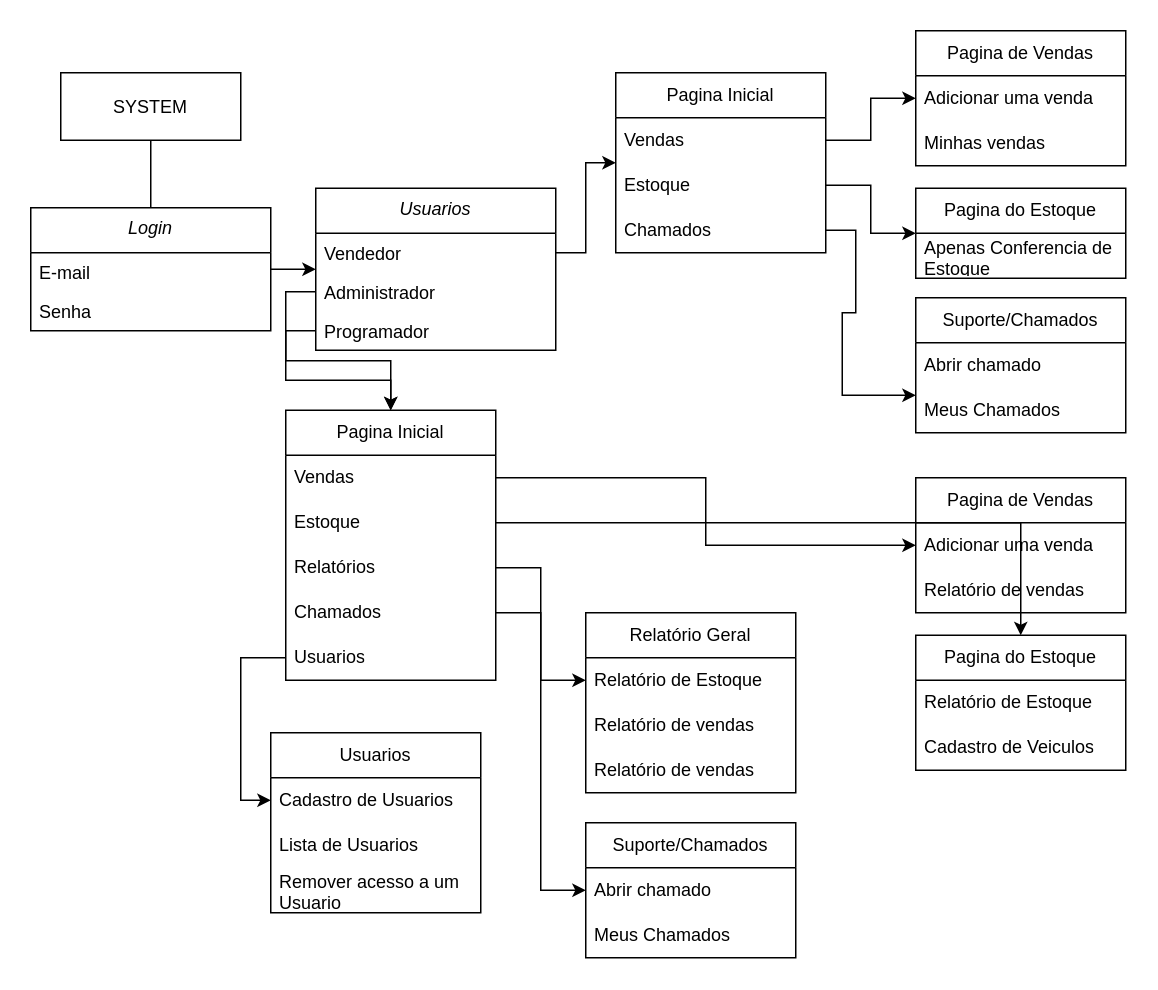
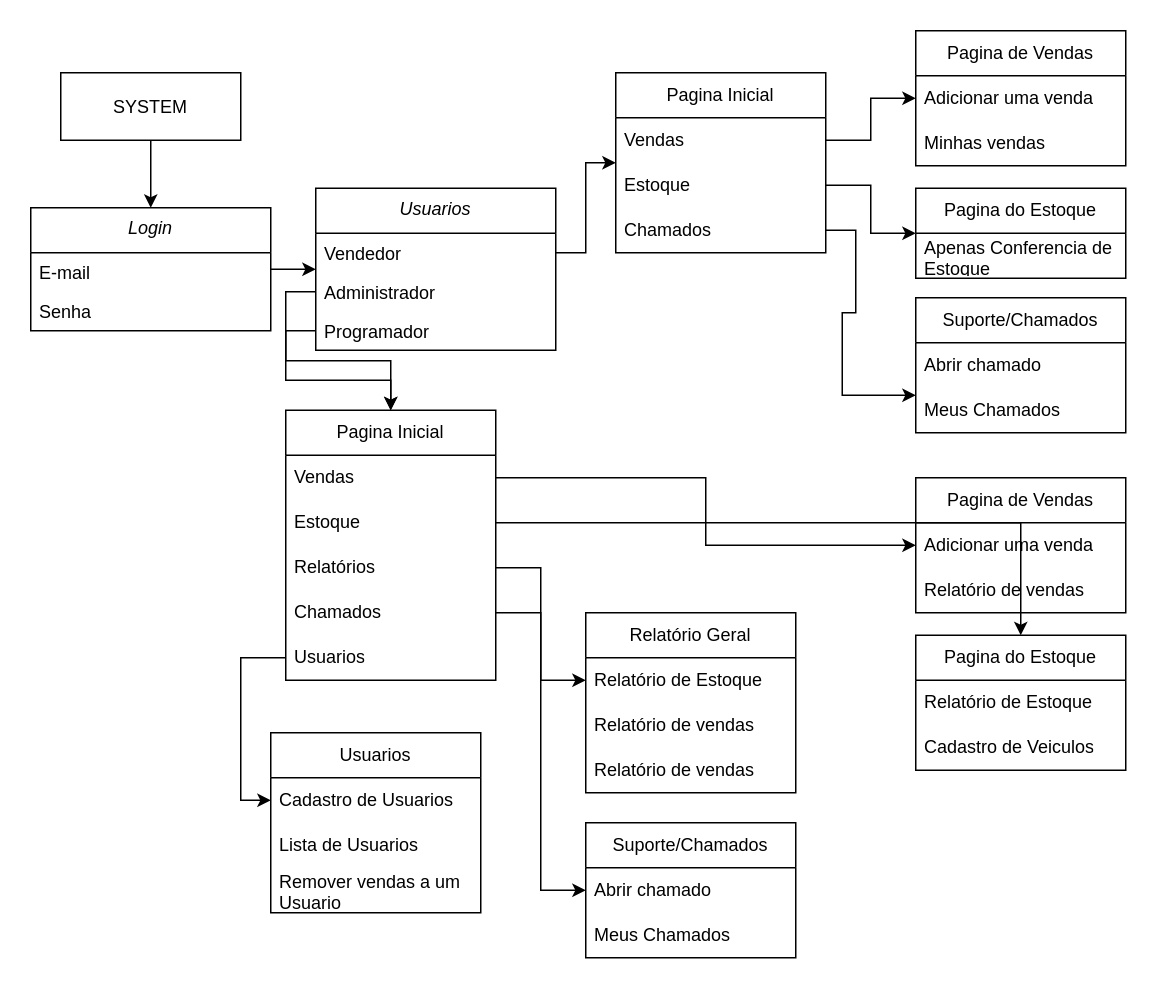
- <mxCell id="6" style="edgeStyle=orthogonalEdgeStyle;rounded=0;orthogonalLoop=1;jettySize=auto;html=1;entryX=0.5;entryY=0;entryDx=0;entryDy=0;endArrow=none;" parent="1" source="7" target="3" edge="1"><mxGeometry relative="1" as="geometry" /></mxCell>
+ <mxCell id="6" style="edgeStyle=orthogonalEdgeStyle;rounded=0;orthogonalLoop=1;jettySize=auto;html=1;entryX=0.5;entryY=0;entryDx=0;entryDy=0;" parent="1" source="7" target="3" edge="1"><mxGeometry relative="1" as="geometry" /></mxCell>
- <mxCell id="56" value="Remover acesso a um Usuario" style="text;strokeColor=none;fillColor=none;align=left;verticalAlign=middle;spacingLeft=4;spacingRight=4;overflow=hidden;points=[[0,0.5],[1,0.5]];portConstraint=eastwest;rotatable=0;whiteSpace=wrap;html=1;" vertex="1" parent="53"><mxGeometry y="90" width="140" height="30" as="geometry" /></mxCell>
+ <mxCell id="56" value="Remover vendas a um Usuario" style="text;strokeColor=none;fillColor=none;align=left;verticalAlign=middle;spacingLeft=4;spacingRight=4;overflow=hidden;points=[[0,0.5],[1,0.5]];portConstraint=eastwest;rotatable=0;whiteSpace=wrap;html=1;" vertex="1" parent="53"><mxGeometry y="90" width="140" height="30" as="geometry" /></mxCell>
